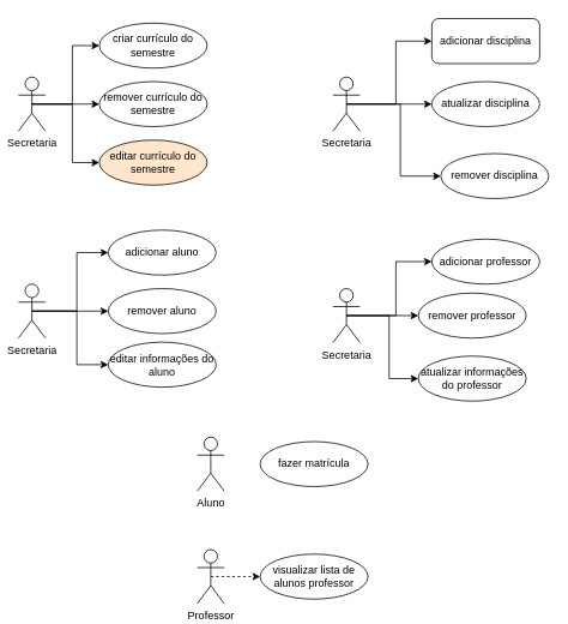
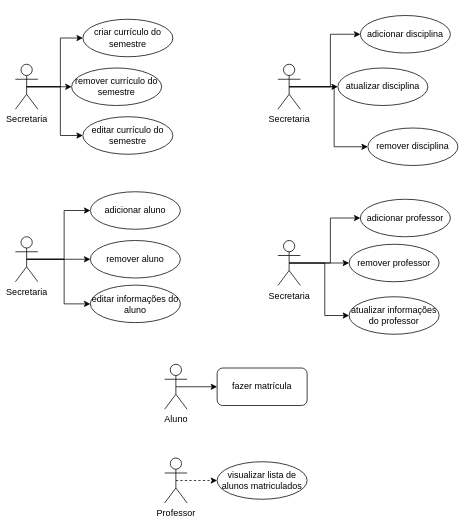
- <mxCell id="6" value="adicionar disciplina" style="whiteSpace=wrap;html=1;rounded=1;" vertex="1" parent="1"><mxGeometry x="480" y="20" width="120" height="50" as="geometry" /></mxCell>
+ <mxCell id="6" value="adicionar disciplina" style="ellipse;whiteSpace=wrap;html=1;" vertex="1" parent="1"><mxGeometry x="480" y="20" width="120" height="50" as="geometry" /></mxCell>
- <mxCell id="34" value="remover currículo do semestre" style="ellipse;whiteSpace=wrap;html=1;" vertex="1" parent="1"><mxGeometry x="110" y="90" width="120" height="50" as="geometry" /></mxCell>
+ <mxCell id="34" value="remover currículo do semestre" style="ellipse;whiteSpace=wrap;html=1;" vertex="1" parent="1"><mxGeometry x="95" y="90" width="120" height="50" as="geometry" /></mxCell>
- <mxCell id="7" value="atualizar disciplina" style="ellipse;whiteSpace=wrap;html=1;" vertex="1" parent="1"><mxGeometry x="480" y="90" width="120" height="50" as="geometry" /></mxCell>
+ <mxCell id="7" value="atualizar disciplina" style="ellipse;whiteSpace=wrap;html=1;" vertex="1" parent="1"><mxGeometry x="450" y="90" width="120" height="50" as="geometry" /></mxCell>
- <mxCell id="35" value="editar currículo do semestre" style="ellipse;whiteSpace=wrap;html=1;fillColor=#ffe6cc;" vertex="1" parent="1"><mxGeometry x="110" y="155" width="120" height="50" as="geometry" /></mxCell>
+ <mxCell id="35" value="editar currículo do semestre" style="ellipse;whiteSpace=wrap;html=1;" vertex="1" parent="1"><mxGeometry x="110" y="155" width="120" height="50" as="geometry" /></mxCell>
+ <mxCell id="9" style="edgeStyle=orthogonalEdgeStyle;rounded=0;orthogonalLoop=1;jettySize=auto;html=1;exitX=0.5;exitY=0.5;exitDx=0;exitDy=0;exitPerimeter=0;" edge="1" parent="1" source="10" target="11"><mxGeometry relative="1" as="geometry" /></mxCell>
- <mxCell id="11" value="fazer matrícula" style="ellipse;whiteSpace=wrap;html=1;" vertex="1" parent="1"><mxGeometry x="289" y="490" width="120" height="50" as="geometry" /></mxCell>
+ <mxCell id="11" value="fazer matrícula" style="whiteSpace=wrap;html=1;rounded=1;" vertex="1" parent="1"><mxGeometry x="289" y="490" width="120" height="50" as="geometry" /></mxCell>
- <mxCell id="14" value="visualizar lista de alunos professor" style="ellipse;whiteSpace=wrap;html=1;" vertex="1" parent="1"><mxGeometry x="289" y="615" width="120" height="50" as="geometry" /></mxCell>
+ <mxCell id="14" value="visualizar lista de alunos matriculados" style="ellipse;whiteSpace=wrap;html=1;" vertex="1" parent="1"><mxGeometry x="289" y="615" width="120" height="50" as="geometry" /></mxCell>
